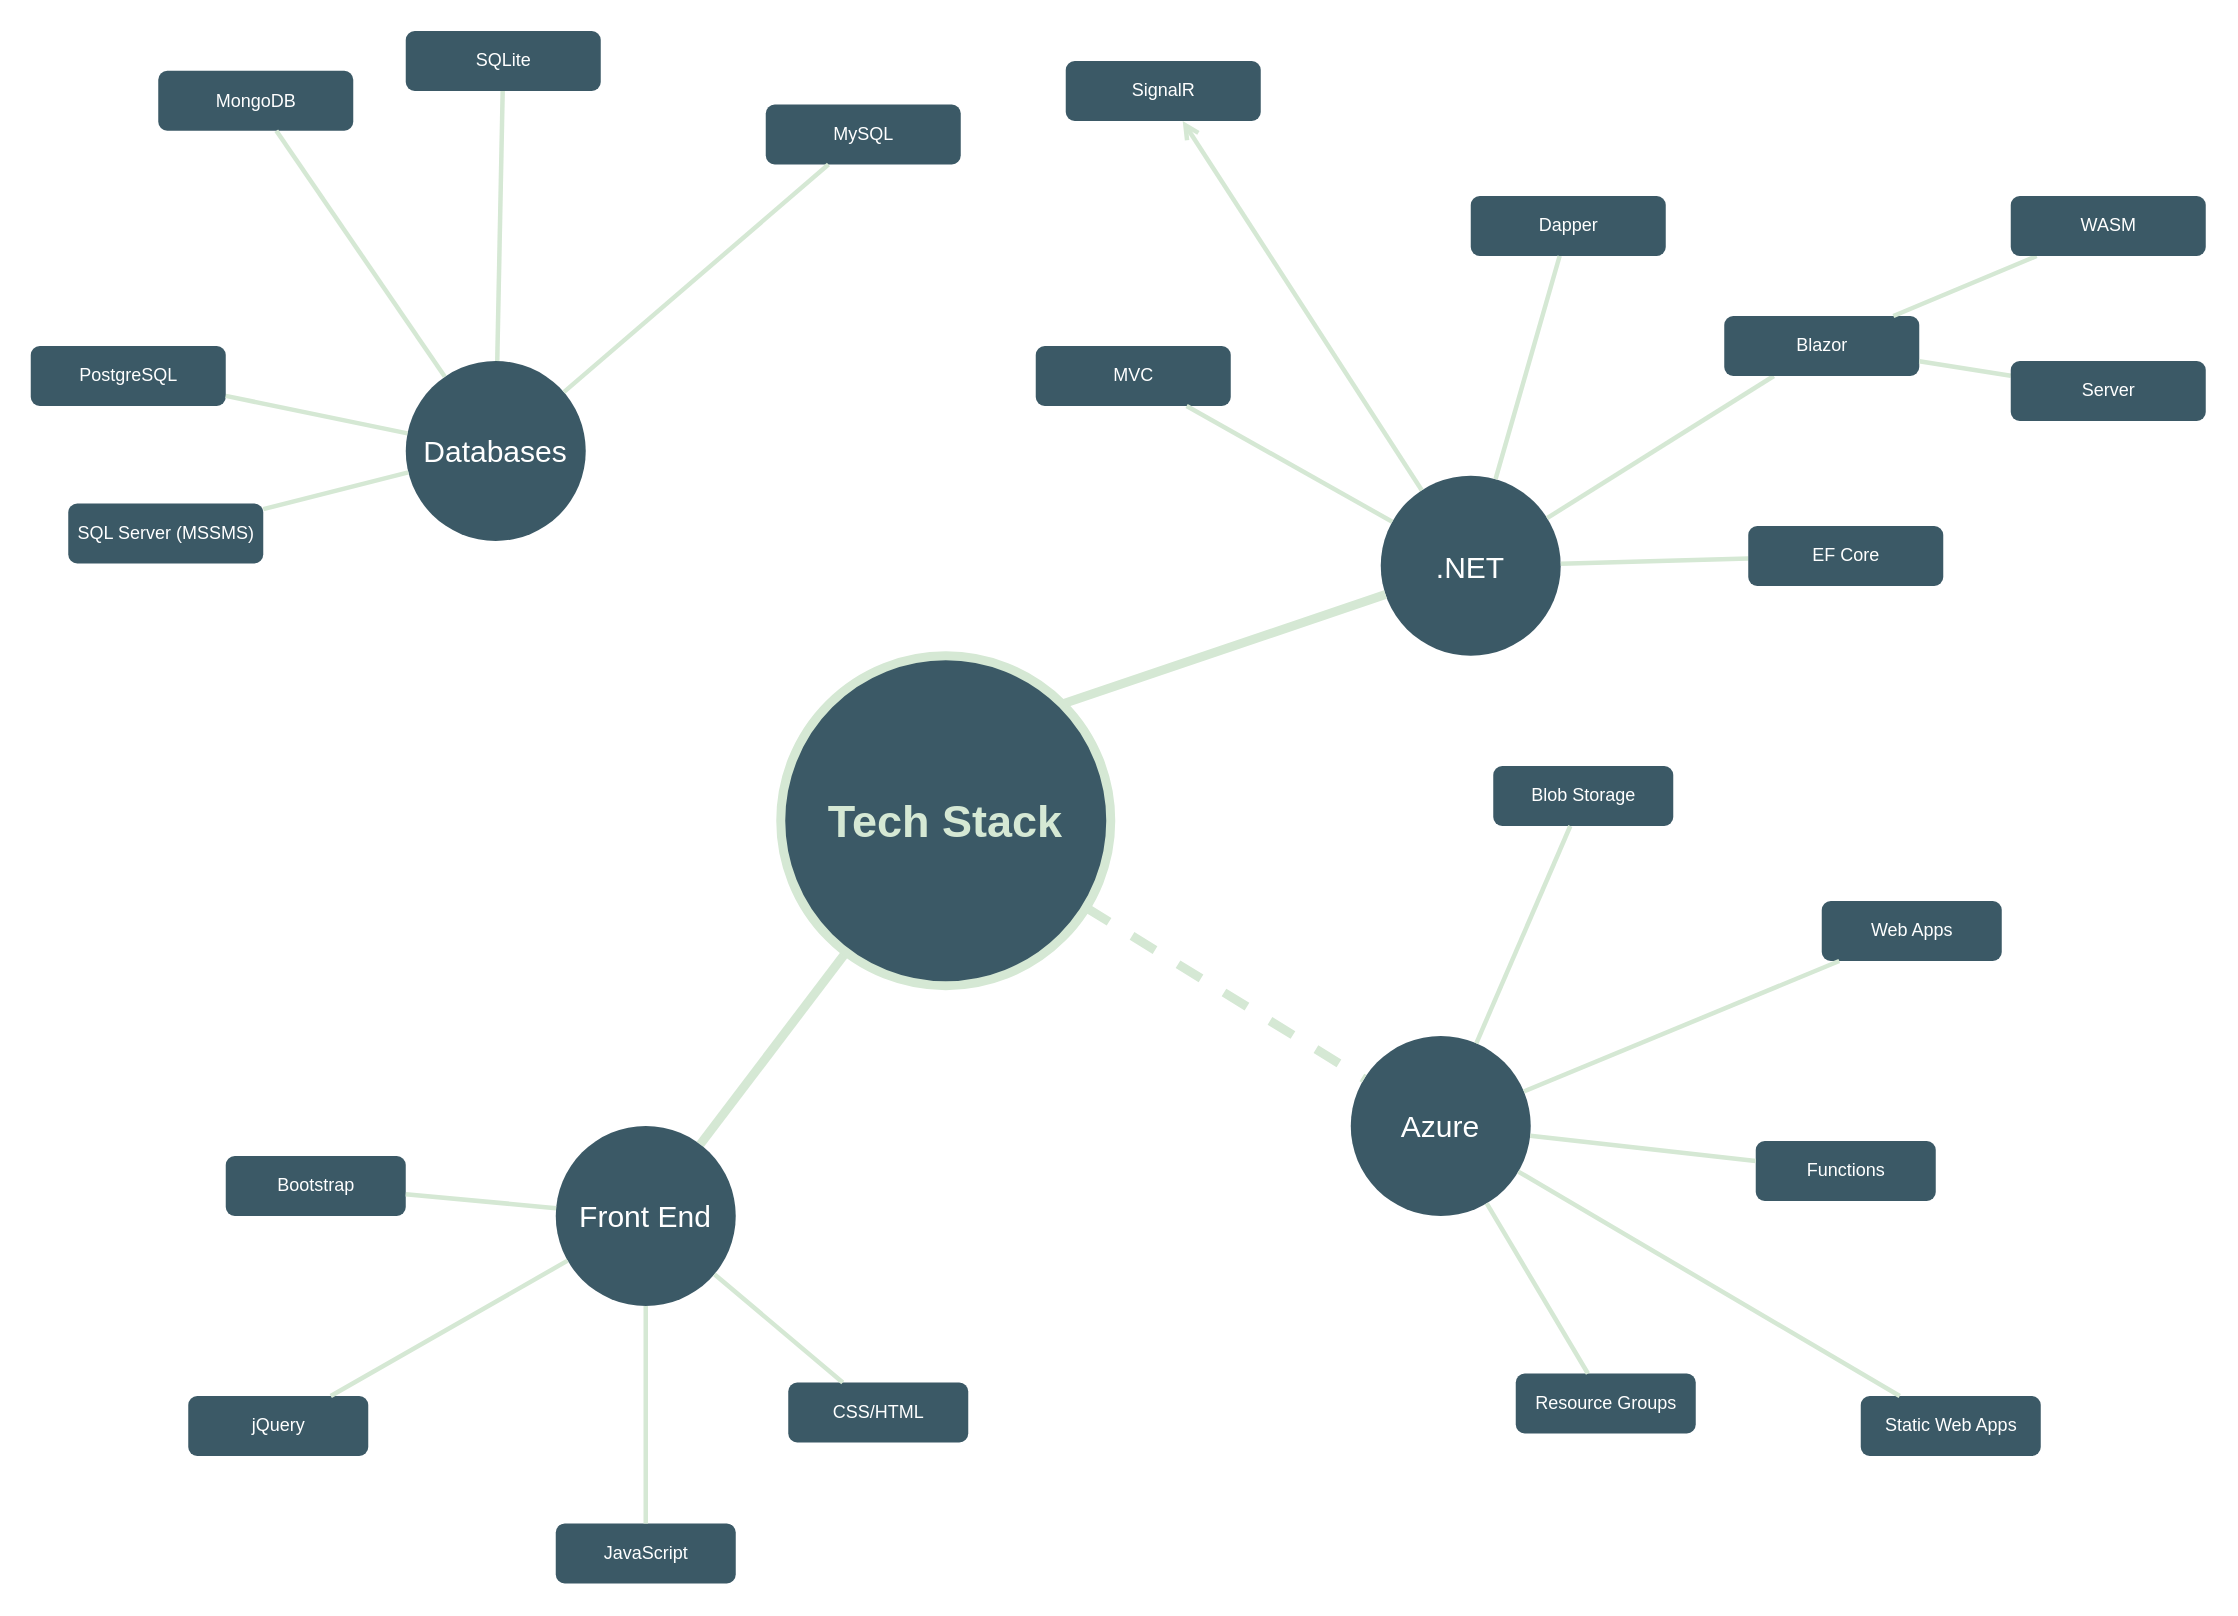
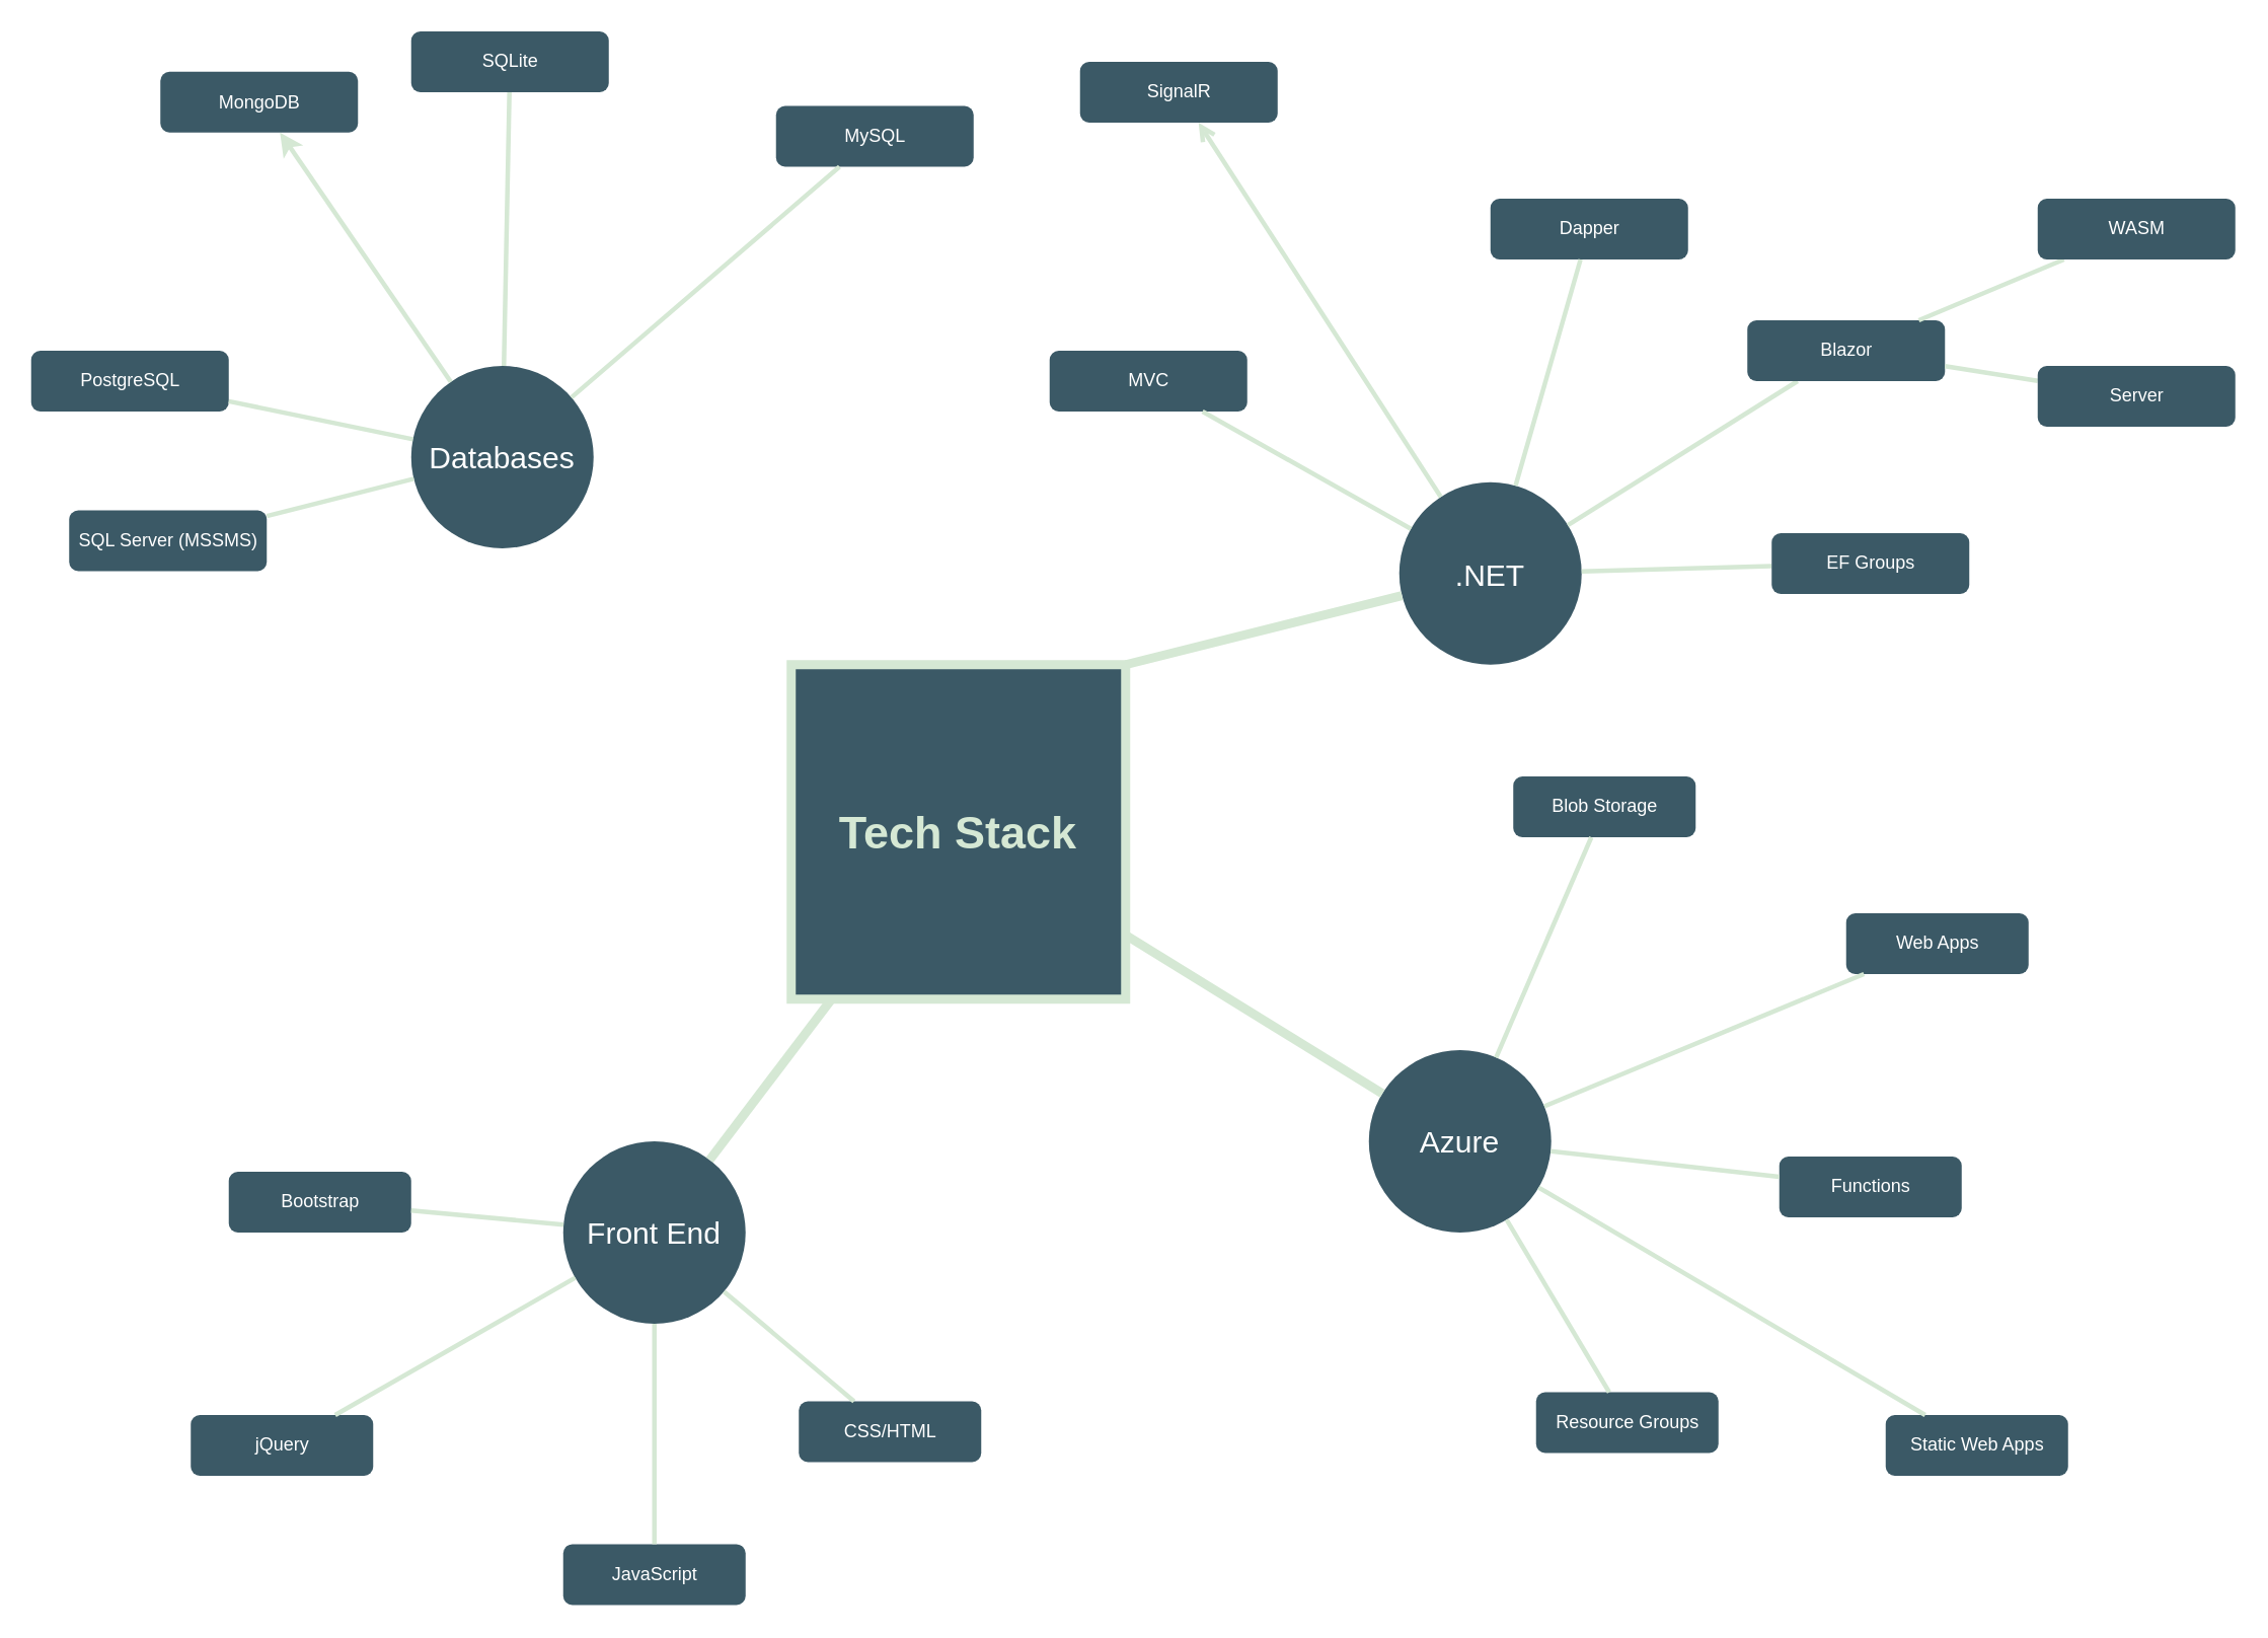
- <mxCell id="13" value="" style="edgeStyle=none;endArrow=none;strokeWidth=3;strokeColor=#D5E8D4;html=1;" parent="1" source="2" target="8" edge="1"><mxGeometry x="-221.5" y="56.5" width="100" height="100" as="geometry"><mxPoint x="-525" y="56.5" as="sourcePoint" /><mxPoint x="-425" y="-43.5" as="targetPoint" /></mxGeometry></mxCell>
+ <mxCell id="13" value="" style="edgeStyle=none;endArrow=classic;strokeWidth=3;strokeColor=#D5E8D4;html=1;" parent="1" source="2" target="8" edge="1"><mxGeometry x="-221.5" y="56.5" width="100" height="100" as="geometry"><mxPoint x="-525" y="56.5" as="sourcePoint" /><mxPoint x="-425" y="-43.5" as="targetPoint" /></mxGeometry></mxCell>
- <mxCell id="46" value="EF Core" style="rounded=1;fillColor=#3B5966;strokeColor=none;strokeWidth=3;shadow=0;html=1;fontColor=#FFFFFF;" vertex="1" parent="1"><mxGeometry x="1165" y="350" width="130" height="40" as="geometry" /></mxCell>
+ <mxCell id="46" value="EF Groups" style="rounded=1;fillColor=#3B5966;strokeColor=none;strokeWidth=3;shadow=0;html=1;fontColor=#FFFFFF;" vertex="1" parent="1"><mxGeometry x="1165" y="350" width="130" height="40" as="geometry" /></mxCell>
- <mxCell id="26" value="Tech Stack" style="ellipse;whiteSpace=wrap;html=1;shadow=0;fontFamily=Helvetica;fontSize=30;fontColor=#D5E8D4;align=center;strokeColor=#D5E8D4;strokeWidth=6;fillColor=#3B5966;fontStyle=1;gradientColor=none;" parent="1" vertex="1"><mxGeometry x="520" y="436.5" width="220" height="220" as="geometry" /></mxCell>
+ <mxCell id="26" value="Tech Stack" style="whiteSpace=wrap;html=1;shadow=0;fontFamily=Helvetica;fontSize=30;fontColor=#D5E8D4;align=center;strokeColor=#D5E8D4;strokeWidth=6;fillColor=#3B5966;fontStyle=1;gradientColor=none;rounded=0;" parent="1" vertex="1"><mxGeometry x="520" y="436.5" width="220" height="220" as="geometry" /></mxCell>
- <mxCell id="5" style="endArrow=none;strokeWidth=6;strokeColor=#D5E8D4;html=1;dashed=1;" parent="1" source="26" target="3" edge="1"><mxGeometry relative="1" as="geometry" /></mxCell>
+ <mxCell id="5" style="endArrow=none;strokeWidth=6;strokeColor=#D5E8D4;html=1;" parent="1" source="26" target="3" edge="1"><mxGeometry relative="1" as="geometry" /></mxCell>
